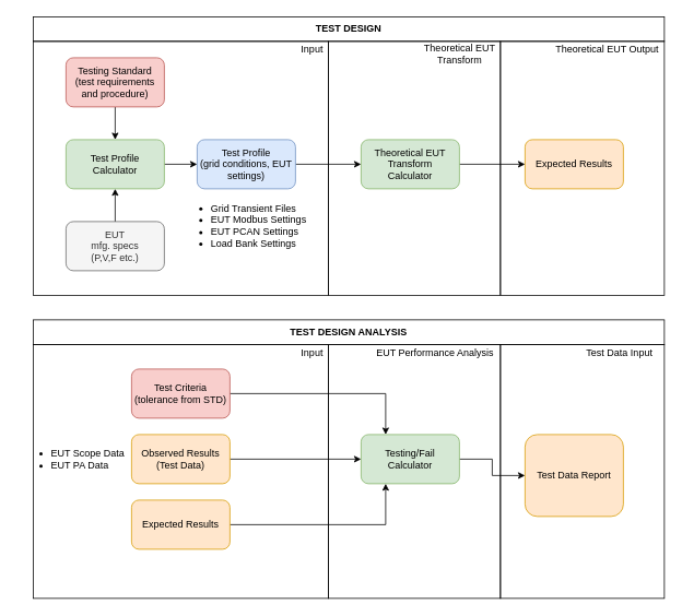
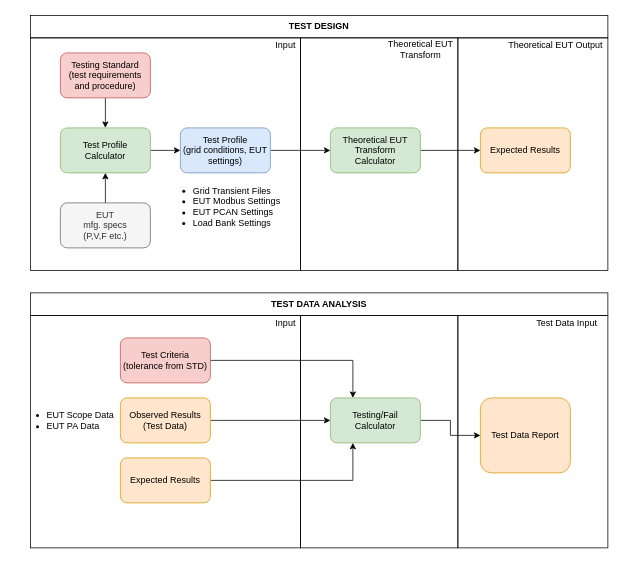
- <mxCell id="5" value="&lt;b&gt;TEST DESIGN ANALYSIS&lt;/b&gt;" style="rounded=0;whiteSpace=wrap;html=1;fillColor=none;" vertex="1" parent="1"><mxGeometry x="40" y="390" width="770" height="30" as="geometry" /></mxCell>
+ <mxCell id="5" value="&lt;b&gt;TEST DATA ANALYSIS&lt;/b&gt;" style="rounded=0;whiteSpace=wrap;html=1;fillColor=none;" vertex="1" parent="1"><mxGeometry x="40" y="390" width="770" height="30" as="geometry" /></mxCell>
- <mxCell id="36" value="EUT Performance Analysis" style="text;html=1;align=center;verticalAlign=middle;resizable=0;points=[];autosize=1;strokeColor=none;fillColor=none;" vertex="1" parent="1"><mxGeometry x="450" y="420" width="160" height="20" as="geometry" /></mxCell>
